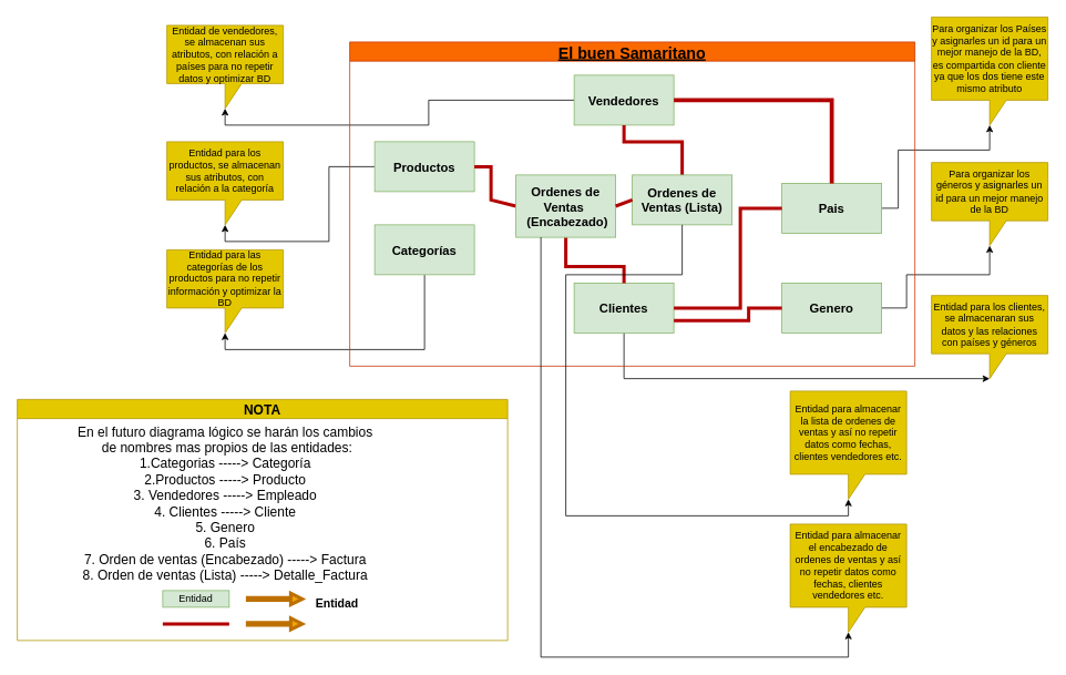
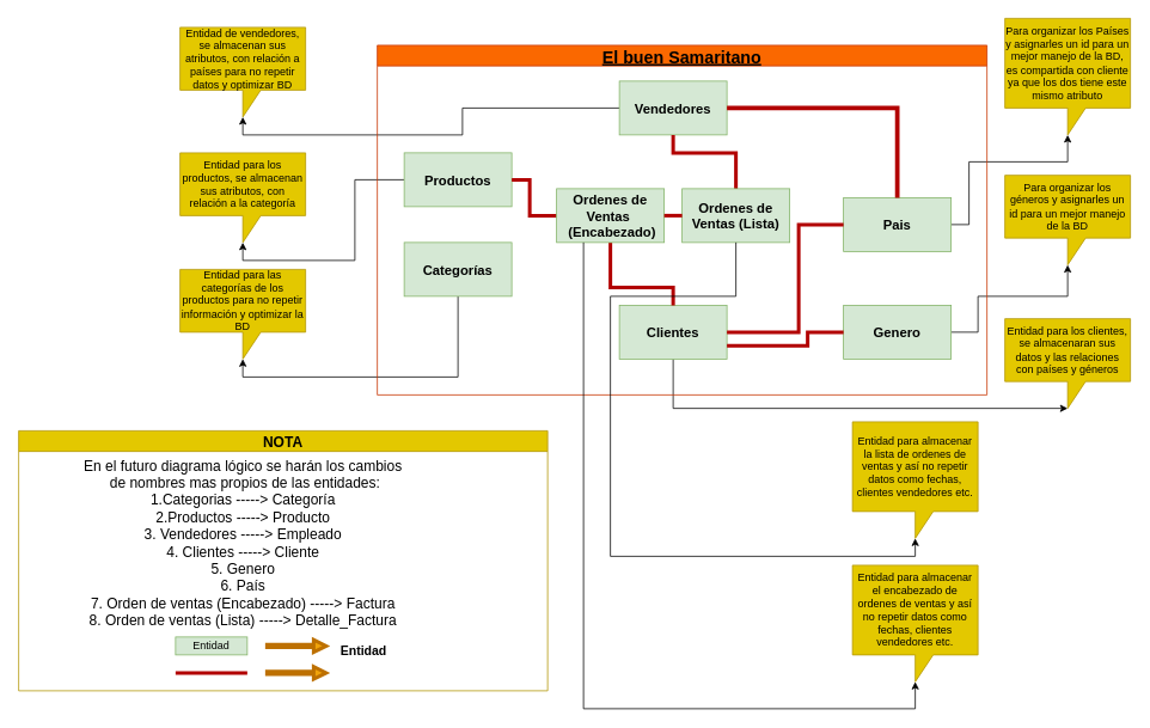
- <mxCell id="21" value="&lt;font style=&quot;vertical-align: inherit;&quot;&gt;&lt;font style=&quot;vertical-align: inherit;&quot;&gt;&lt;font style=&quot;vertical-align: inherit;&quot;&gt;&lt;font style=&quot;vertical-align: inherit;&quot;&gt;&lt;font style=&quot;vertical-align: inherit;&quot;&gt;&lt;font size=&quot;1&quot; style=&quot;vertical-align: inherit;&quot;&gt;&lt;b style=&quot;font-size: 15px;&quot;&gt;Ordenes de Ventas&amp;nbsp; &amp;nbsp;(Encabezado)&lt;/b&gt;&lt;/font&gt;&lt;/font&gt;&lt;br&gt;&lt;/font&gt;&lt;/font&gt;&lt;/font&gt;&lt;/font&gt;" style="rounded=0;whiteSpace=wrap;html=1;fillColor=#d5e8d4;strokeColor=#82b366;" parent="20" vertex="1"><mxGeometry x="200" y="160" width="120" height="75" as="geometry" /></mxCell>
+ <mxCell id="21" value="&lt;font style=&quot;vertical-align: inherit;&quot;&gt;&lt;font style=&quot;vertical-align: inherit;&quot;&gt;&lt;font style=&quot;vertical-align: inherit;&quot;&gt;&lt;font style=&quot;vertical-align: inherit;&quot;&gt;&lt;font style=&quot;vertical-align: inherit;&quot;&gt;&lt;font size=&quot;1&quot; style=&quot;vertical-align: inherit;&quot;&gt;&lt;b style=&quot;font-size: 15px;&quot;&gt;Ordenes de Ventas&amp;nbsp; &amp;nbsp;(Encabezado)&lt;/b&gt;&lt;/font&gt;&lt;/font&gt;&lt;br&gt;&lt;/font&gt;&lt;/font&gt;&lt;/font&gt;&lt;/font&gt;" style="rounded=0;whiteSpace=wrap;html=1;fillColor=#d5e8d4;strokeColor=#82b366;" parent="20" vertex="1"><mxGeometry x="200" y="160" width="120" height="60" as="geometry" /></mxCell>
